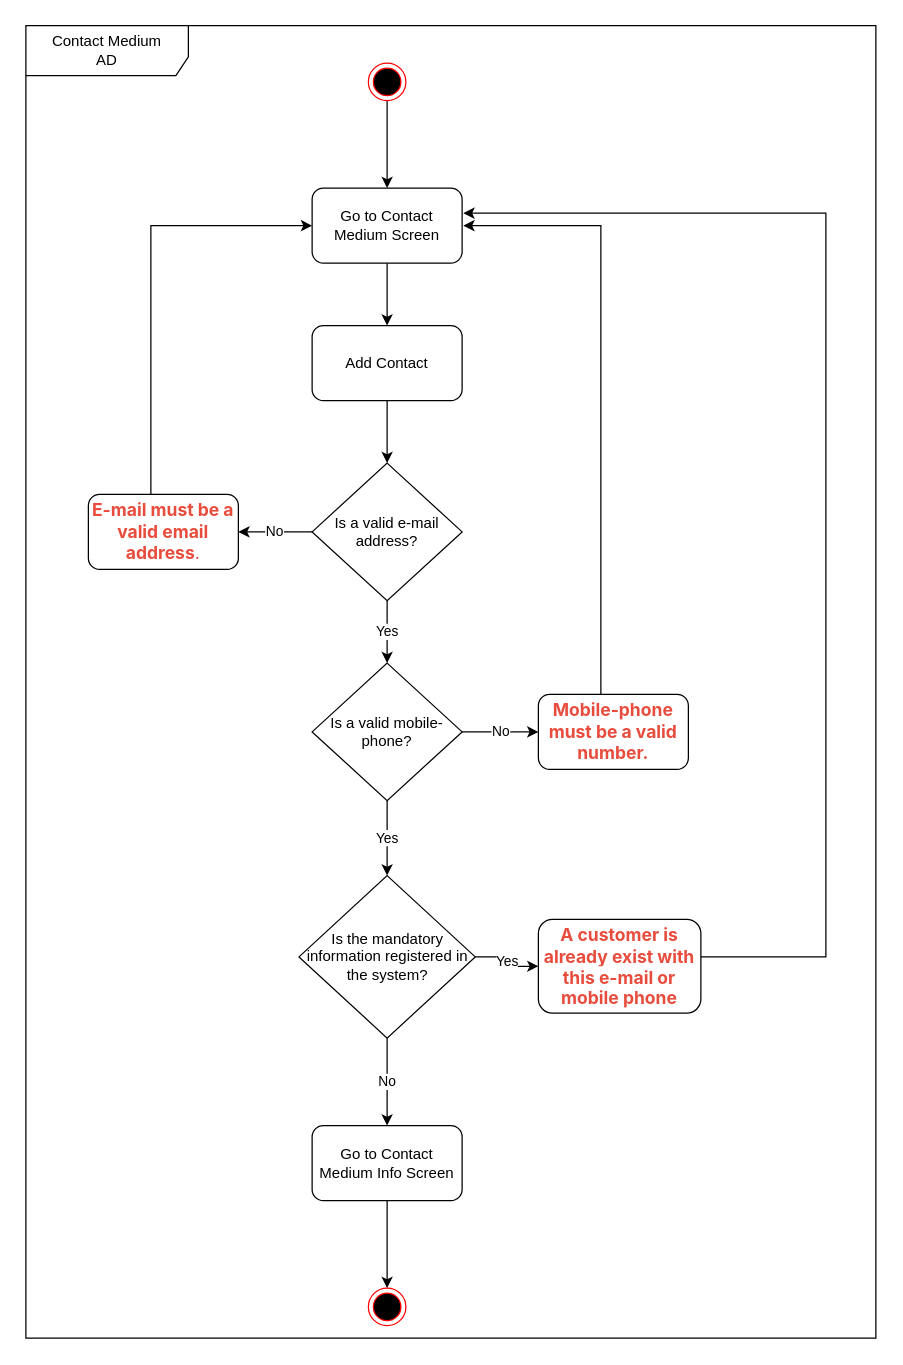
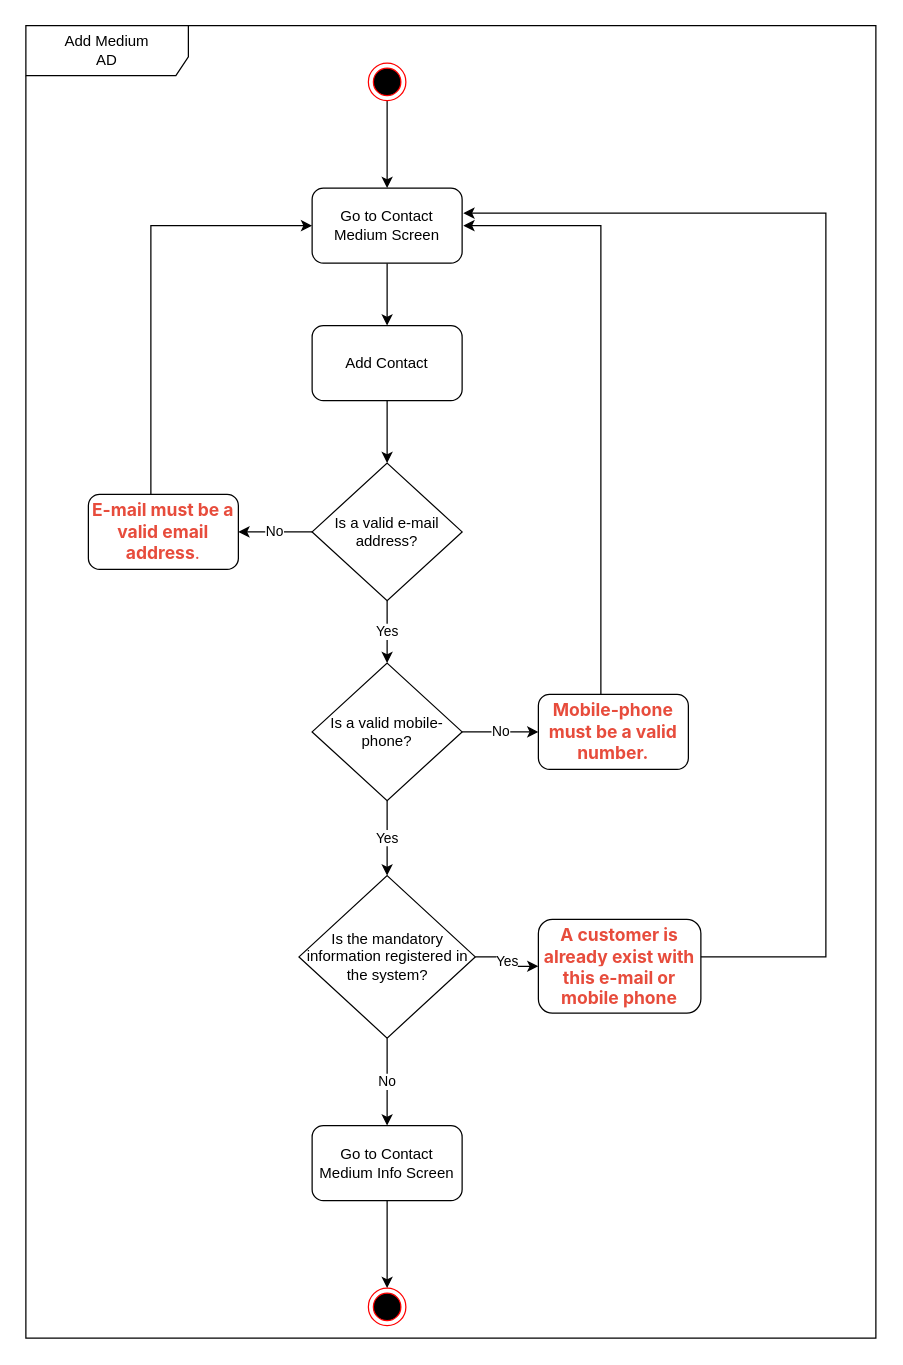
- <mxCell id="26" value="Contact Medium&lt;br&gt;AD" style="shape=umlFrame;whiteSpace=wrap;html=1;width=130;height=40;" vertex="1" parent="1"><mxGeometry x="20" y="20" width="680" height="1050" as="geometry" /></mxCell>
+ <mxCell id="26" value="Add Medium&lt;br&gt;AD" style="shape=umlFrame;whiteSpace=wrap;html=1;width=130;height=40;" vertex="1" parent="1"><mxGeometry x="20" y="20" width="680" height="1050" as="geometry" /></mxCell>
